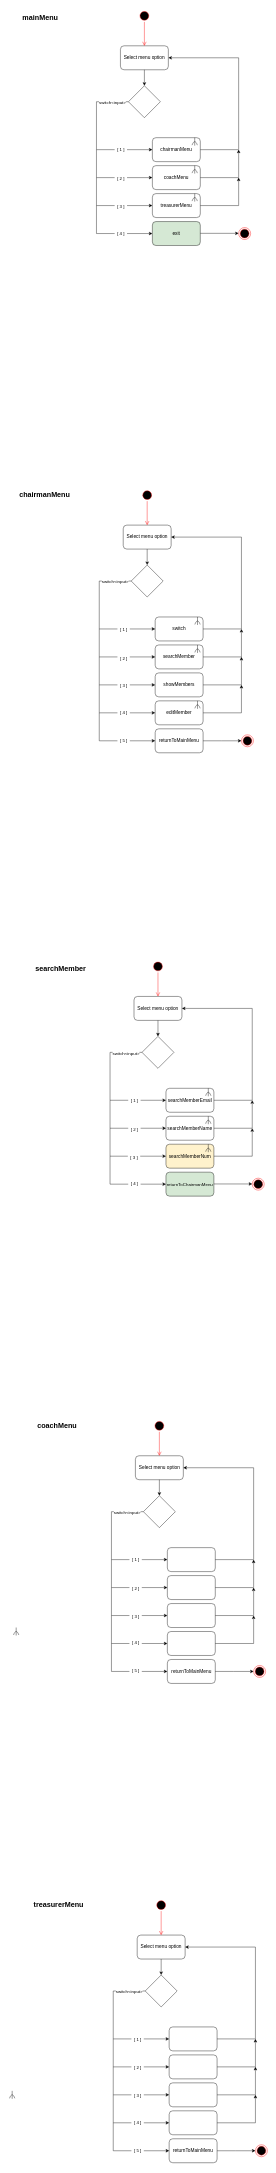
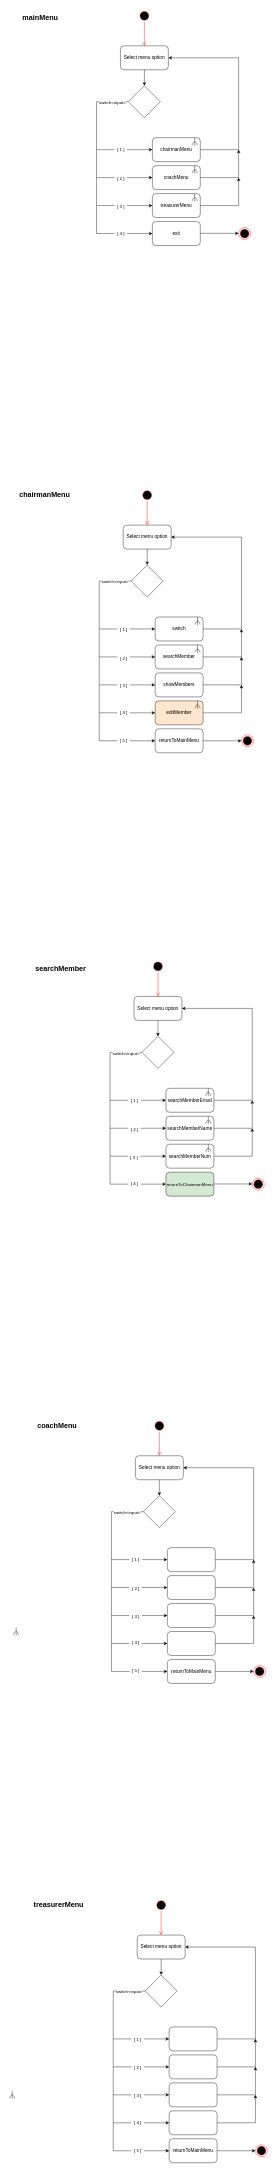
- <mxCell id="47" value="exit" style="rounded=1;whiteSpace=wrap;html=1;fillColor=#d5e8d4;" vertex="1" parent="1"><mxGeometry x="381" y="550" width="120" height="60" as="geometry" /></mxCell>
+ <mxCell id="47" value="exit" style="rounded=1;whiteSpace=wrap;html=1;" vertex="1" parent="1"><mxGeometry x="381" y="550" width="120" height="60" as="geometry" /></mxCell>
- <mxCell id="79" value="editMember" style="rounded=1;whiteSpace=wrap;html=1;" vertex="1" parent="1"><mxGeometry x="388" y="1750" width="120" height="60" as="geometry" /></mxCell>
+ <mxCell id="79" value="editMember" style="rounded=1;whiteSpace=wrap;html=1;fillColor=#ffe6cc;" vertex="1" parent="1"><mxGeometry x="388" y="1750" width="120" height="60" as="geometry" /></mxCell>
- <mxCell id="16" value="searchMemberNum" style="rounded=1;whiteSpace=wrap;html=1;fillColor=#fff2cc;" vertex="1" parent="1"><mxGeometry x="415" y="2860" width="120" height="60" as="geometry" /></mxCell>
+ <mxCell id="16" value="searchMemberNum" style="rounded=1;whiteSpace=wrap;html=1;" vertex="1" parent="1"><mxGeometry x="415" y="2860" width="120" height="60" as="geometry" /></mxCell>
